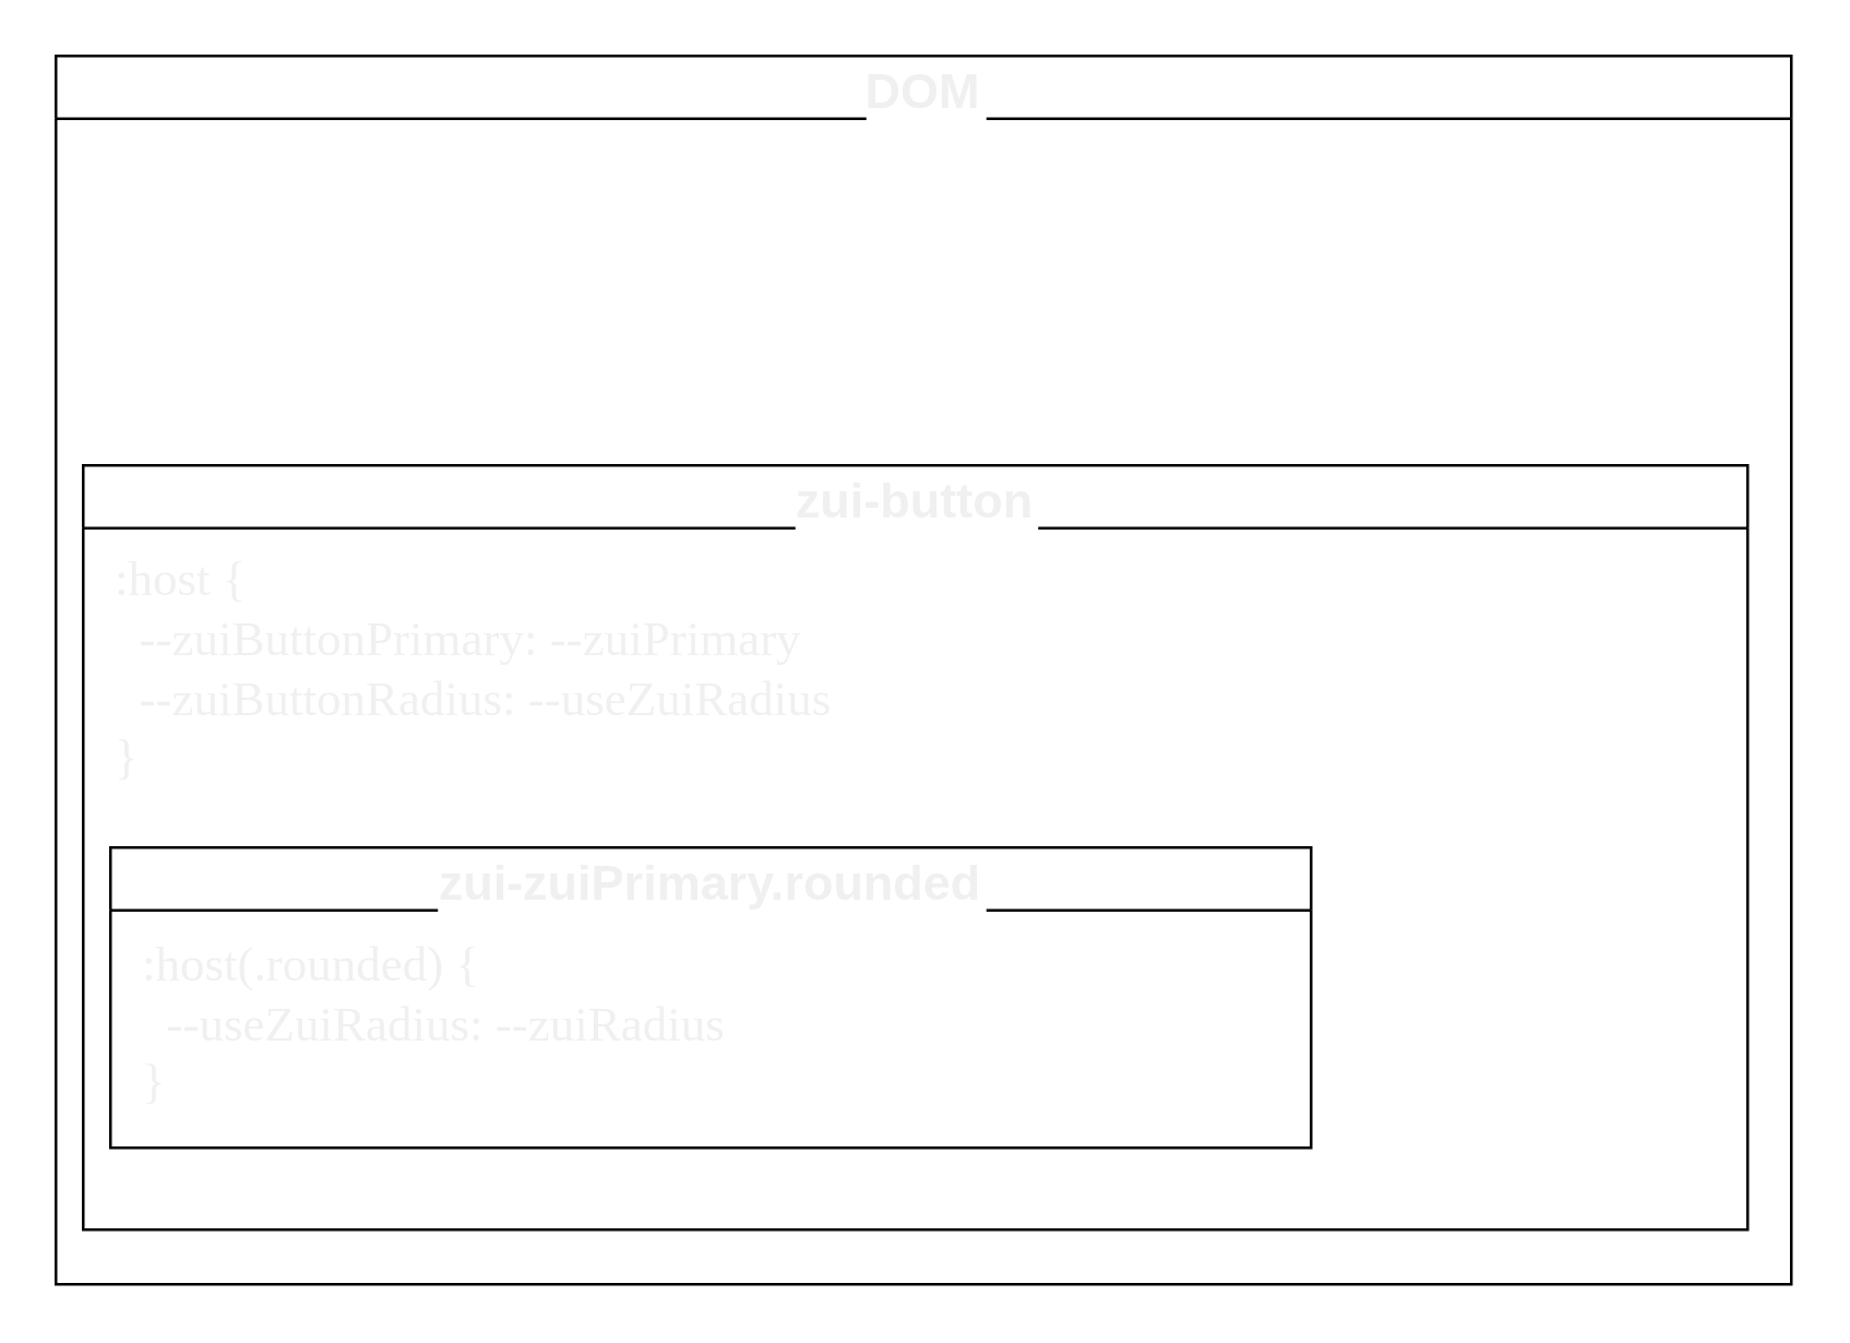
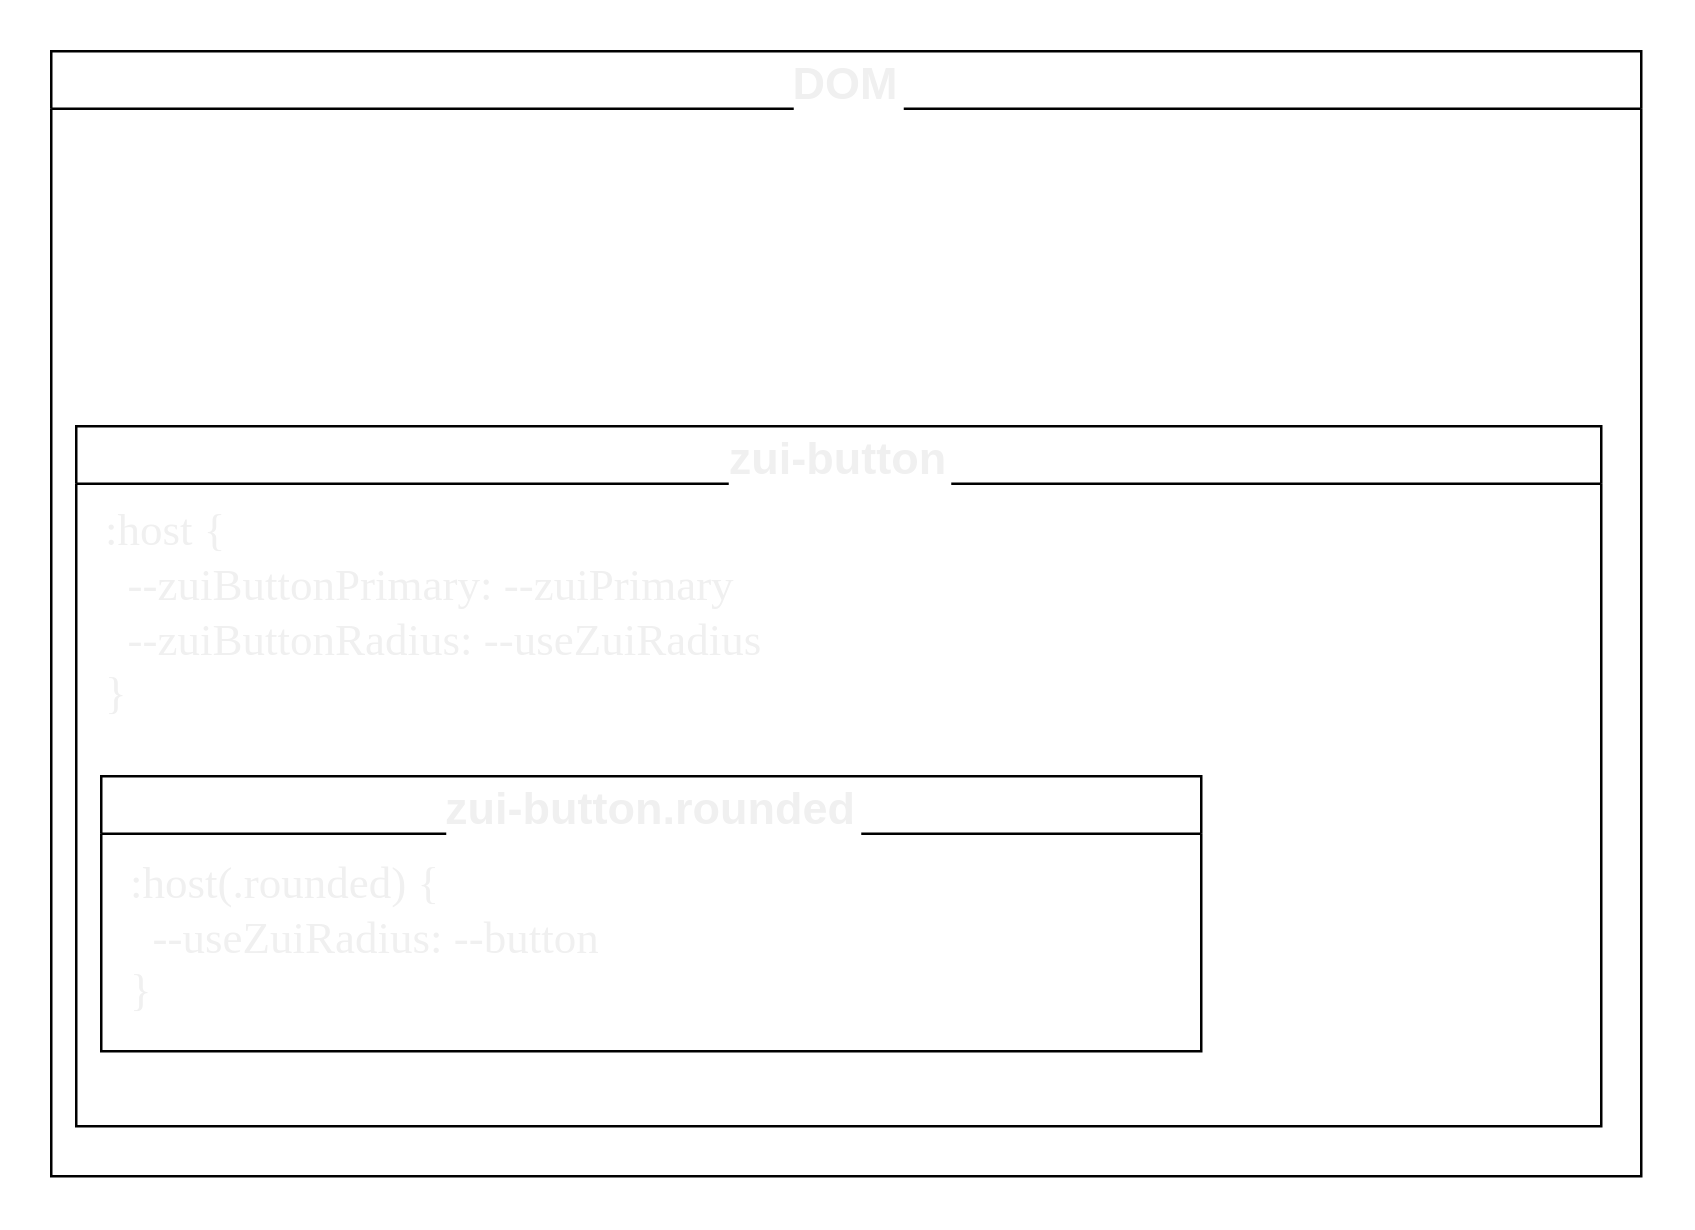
- <mxCell id="5" value="zui-zuiPrimary.rounded" style="swimlane;labelBackgroundColor=default;fontSize=18;fontColor=#F0F0F0;" vertex="1" parent="3"><mxGeometry x="10" y="140" width="440" height="110" as="geometry" /></mxCell>
+ <mxCell id="5" value="zui-button.rounded" style="swimlane;labelBackgroundColor=default;fontSize=18;fontColor=#F0F0F0;" vertex="1" parent="3"><mxGeometry x="10" y="140" width="440" height="110" as="geometry" /></mxCell>
- <mxCell id="6" value=":host(.rounded) {&lt;br&gt;&lt;div&gt;&amp;nbsp; --useZuiRadius: --zuiRadius&lt;/div&gt;&lt;div&gt;&lt;span&gt;}&lt;/span&gt;&lt;/div&gt;" style="text;html=1;align=left;verticalAlign=middle;resizable=0;points=[];autosize=1;strokeColor=none;fillColor=none;fontSize=18;fontColor=#F0F0F0;labelBackgroundColor=default;fontFamily=Cascadia Code;" vertex="1" parent="5"><mxGeometry x="10" y="30" width="320" height="70" as="geometry" /></mxCell>
+ <mxCell id="6" value=":host(.rounded) {&lt;br&gt;&lt;div&gt;&amp;nbsp; --useZuiRadius: --button&lt;/div&gt;&lt;div&gt;&lt;span&gt;}&lt;/span&gt;&lt;/div&gt;" style="text;html=1;align=left;verticalAlign=middle;resizable=0;points=[];autosize=1;strokeColor=none;fillColor=none;fontSize=18;fontColor=#F0F0F0;labelBackgroundColor=default;fontFamily=Cascadia Code;" vertex="1" parent="5"><mxGeometry x="10" y="30" width="320" height="70" as="geometry" /></mxCell>
